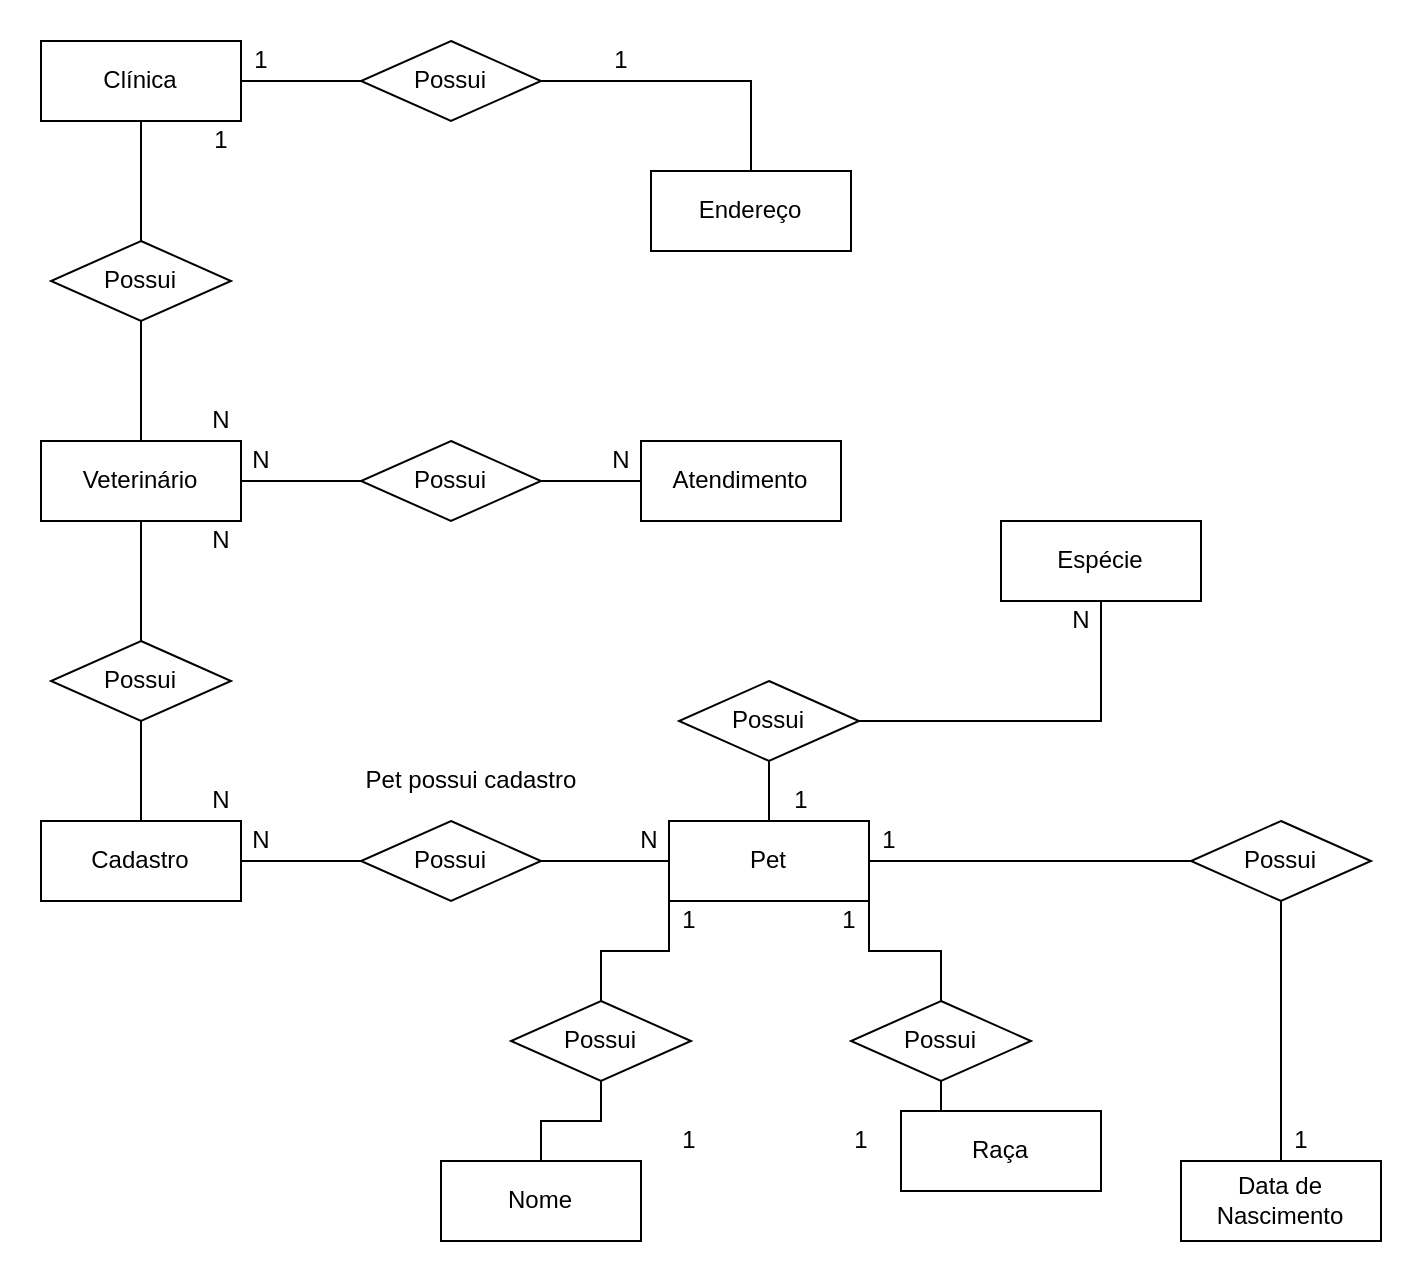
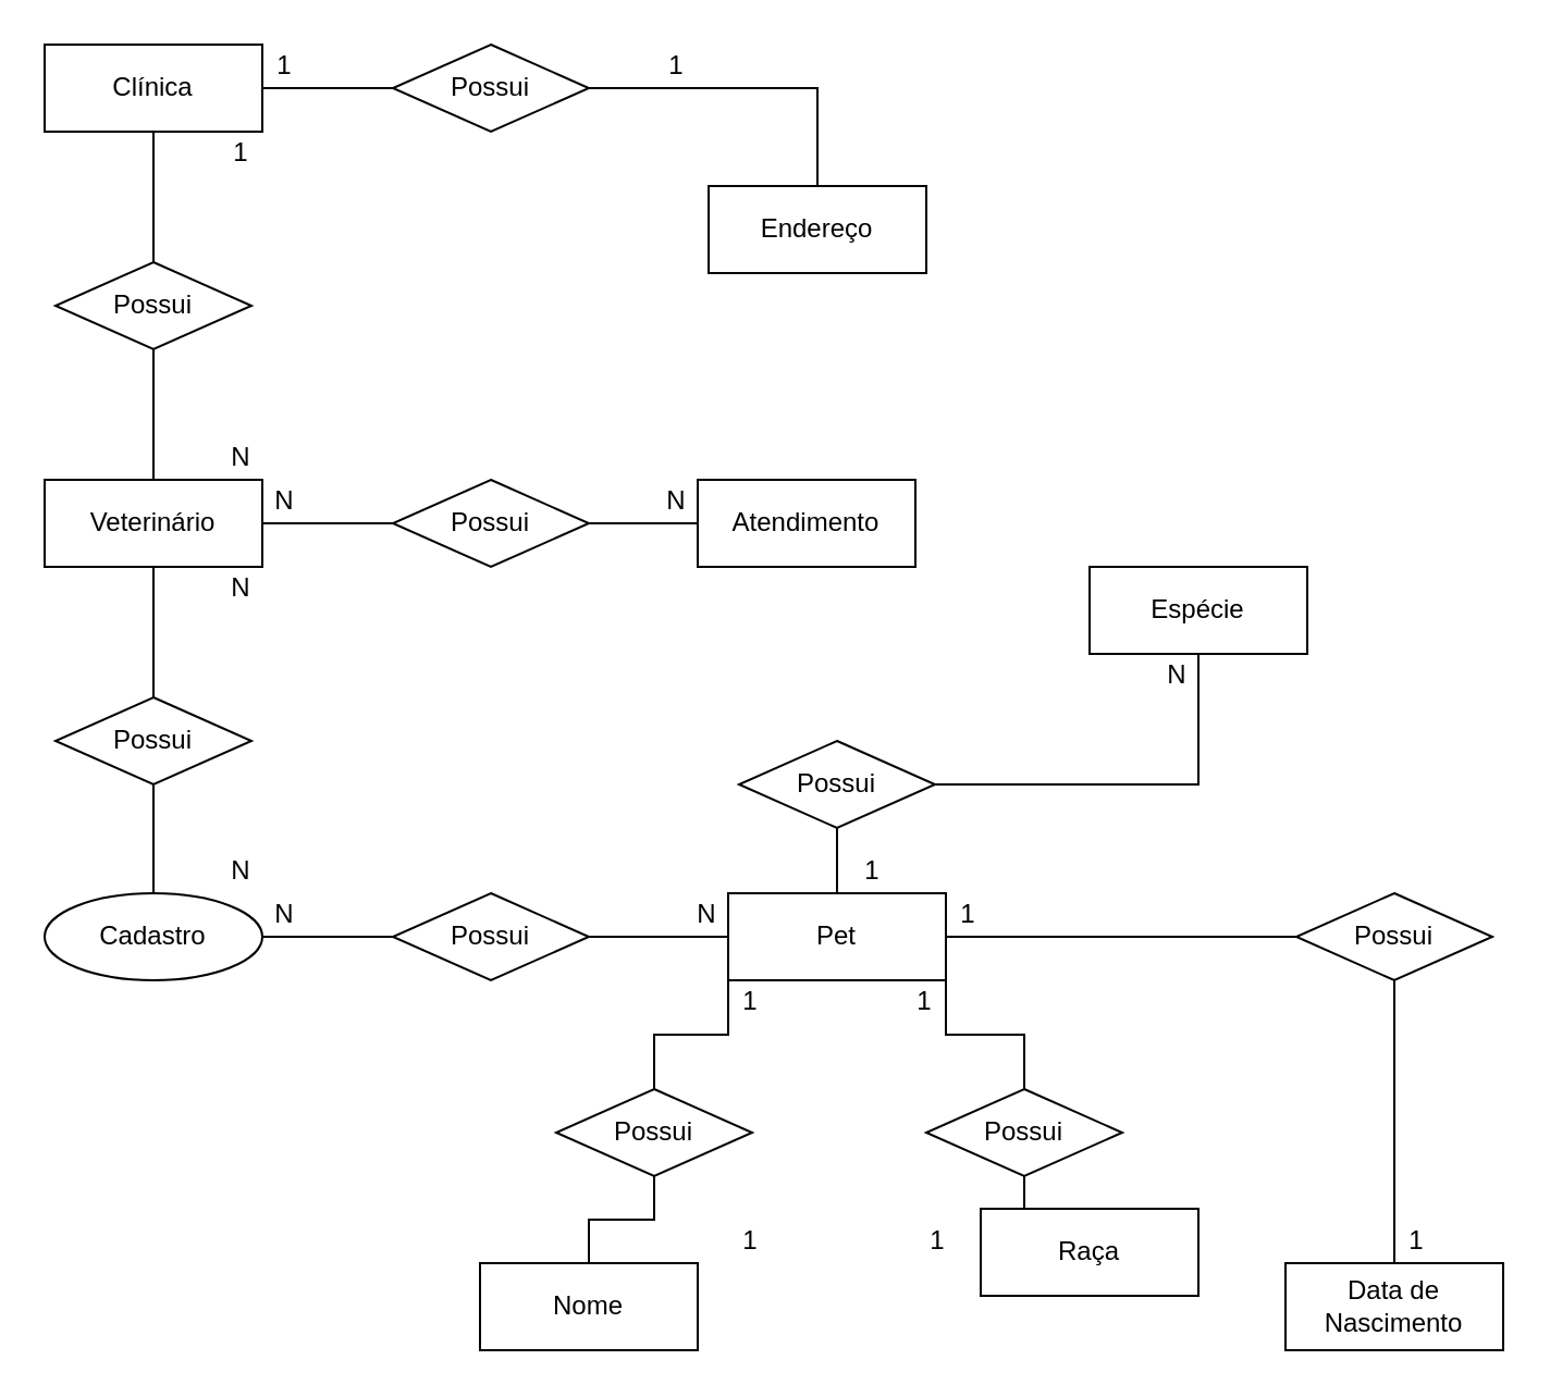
- <mxCell id="33" value="Pet possui cadastro" style="text;html=1;align=center;verticalAlign=middle;resizable=0;points=[];autosize=1;strokeColor=none;" vertex="1" parent="1"><mxGeometry x="175" y="380" width="120" height="20" as="geometry" /></mxCell>
- <mxCell id="20" value="Cadastro" style="whiteSpace=wrap;html=1;align=center;" vertex="1" parent="1"><mxGeometry x="20" y="410" width="100" height="40" as="geometry" /></mxCell>
+ <mxCell id="20" value="Cadastro" style="ellipse;whiteSpace=wrap;html=1;align=center;" vertex="1" parent="1"><mxGeometry x="20" y="410" width="100" height="40" as="geometry" /></mxCell>
